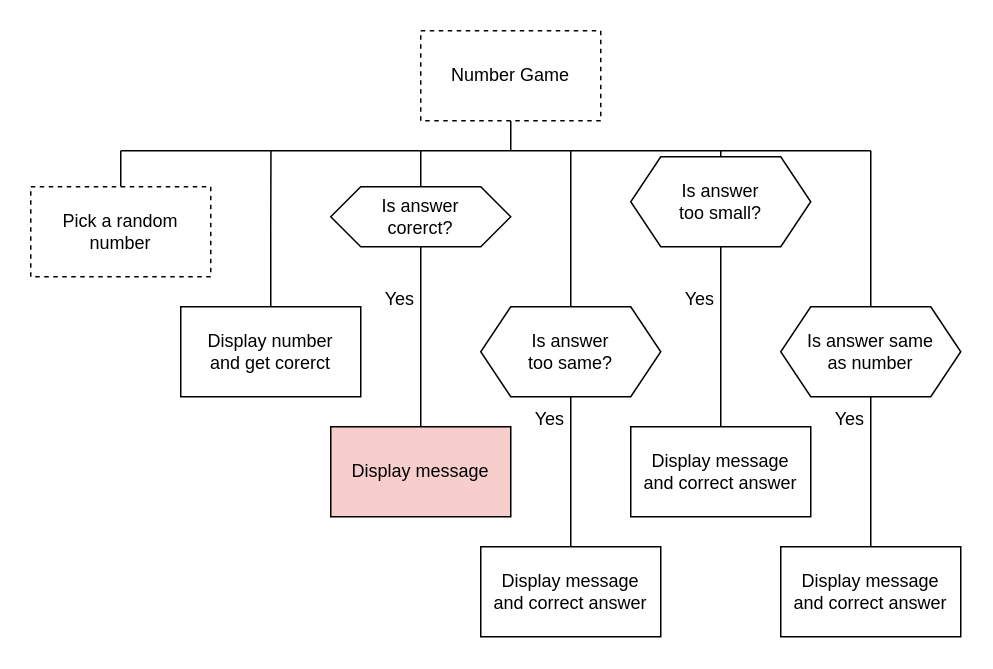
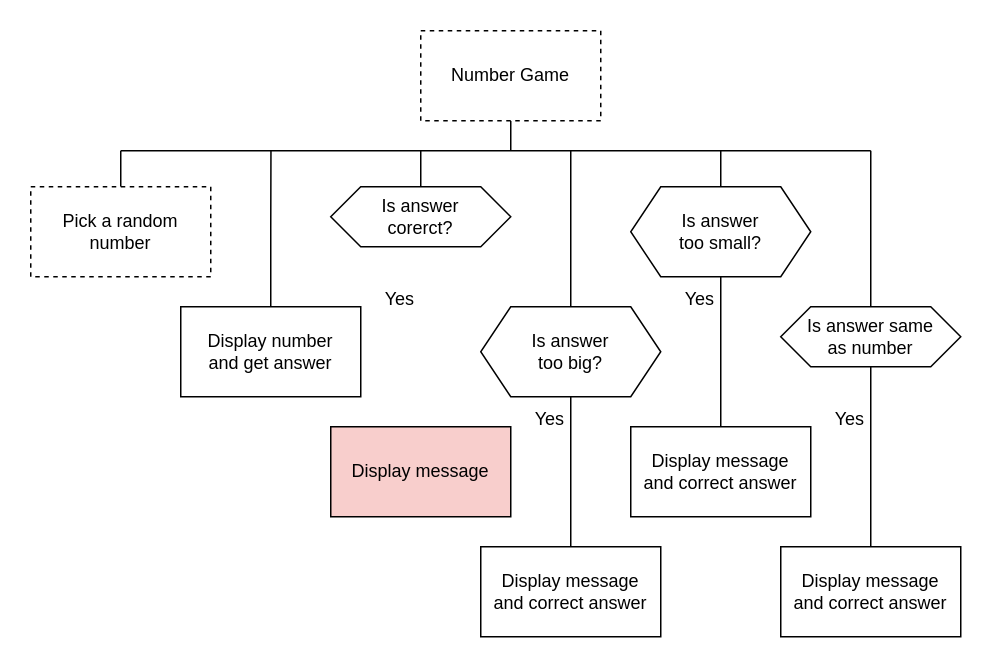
- <mxCell id="16" value="Is answer&lt;br&gt;too small?" style="shape=hexagon;perimeter=hexagonPerimeter2;whiteSpace=wrap;html=1;fixedSize=1;spacingLeft=8;spacingRight=8;" parent="1" vertex="1"><mxGeometry x="420" y="104" width="120" height="60" as="geometry" /></mxCell>
+ <mxCell id="16" value="Is answer&lt;br&gt;too small?" style="shape=hexagon;perimeter=hexagonPerimeter2;whiteSpace=wrap;html=1;fixedSize=1;spacingLeft=8;spacingRight=8;" parent="1" vertex="1"><mxGeometry x="420" y="124" width="120" height="60" as="geometry" /></mxCell>
- <mxCell id="8" style="edgeStyle=orthogonalEdgeStyle;rounded=0;orthogonalLoop=1;jettySize=auto;html=1;exitX=0.5;exitY=1;exitDx=0;exitDy=0;entryX=0.5;entryY=0;entryDx=0;entryDy=0;endArrow=none;endFill=0;" parent="1" source="24" target="9" edge="1"><mxGeometry relative="1" as="geometry" /></mxCell>
- <mxCell id="7" value="Display number&lt;br&gt;and get corerct" style="rounded=0;whiteSpace=wrap;html=1;spacingLeft=4;spacingRight=4;" parent="1" vertex="1"><mxGeometry x="120" y="204" width="120" height="60" as="geometry" /></mxCell>
+ <mxCell id="7" value="Display number&lt;br&gt;and get answer" style="rounded=0;whiteSpace=wrap;html=1;spacingLeft=4;spacingRight=4;" parent="1" vertex="1"><mxGeometry x="120" y="204" width="120" height="60" as="geometry" /></mxCell>
- <mxCell id="12" value="Is answer&lt;br&gt;too same?" style="shape=hexagon;perimeter=hexagonPerimeter2;whiteSpace=wrap;html=1;fixedSize=1;spacingLeft=8;spacingRight=8;" parent="1" vertex="1"><mxGeometry x="320" y="204" width="120" height="60" as="geometry" /></mxCell>
+ <mxCell id="12" value="Is answer&lt;br&gt;too big?" style="shape=hexagon;perimeter=hexagonPerimeter2;whiteSpace=wrap;html=1;fixedSize=1;spacingLeft=8;spacingRight=8;" parent="1" vertex="1"><mxGeometry x="320" y="204" width="120" height="60" as="geometry" /></mxCell>
- <mxCell id="20" value="Is answer same&lt;br&gt;as number" style="shape=hexagon;perimeter=hexagonPerimeter2;whiteSpace=wrap;html=1;fixedSize=1;spacingLeft=8;spacingRight=8;" parent="1" vertex="1"><mxGeometry x="520" y="204" width="120" height="60" as="geometry" /></mxCell>
+ <mxCell id="20" value="Is answer same&lt;br&gt;as number" style="shape=hexagon;perimeter=hexagonPerimeter2;whiteSpace=wrap;html=1;fixedSize=1;spacingLeft=8;spacingRight=8;" parent="1" vertex="1"><mxGeometry x="520" y="204" width="120" height="40" as="geometry" /></mxCell>
